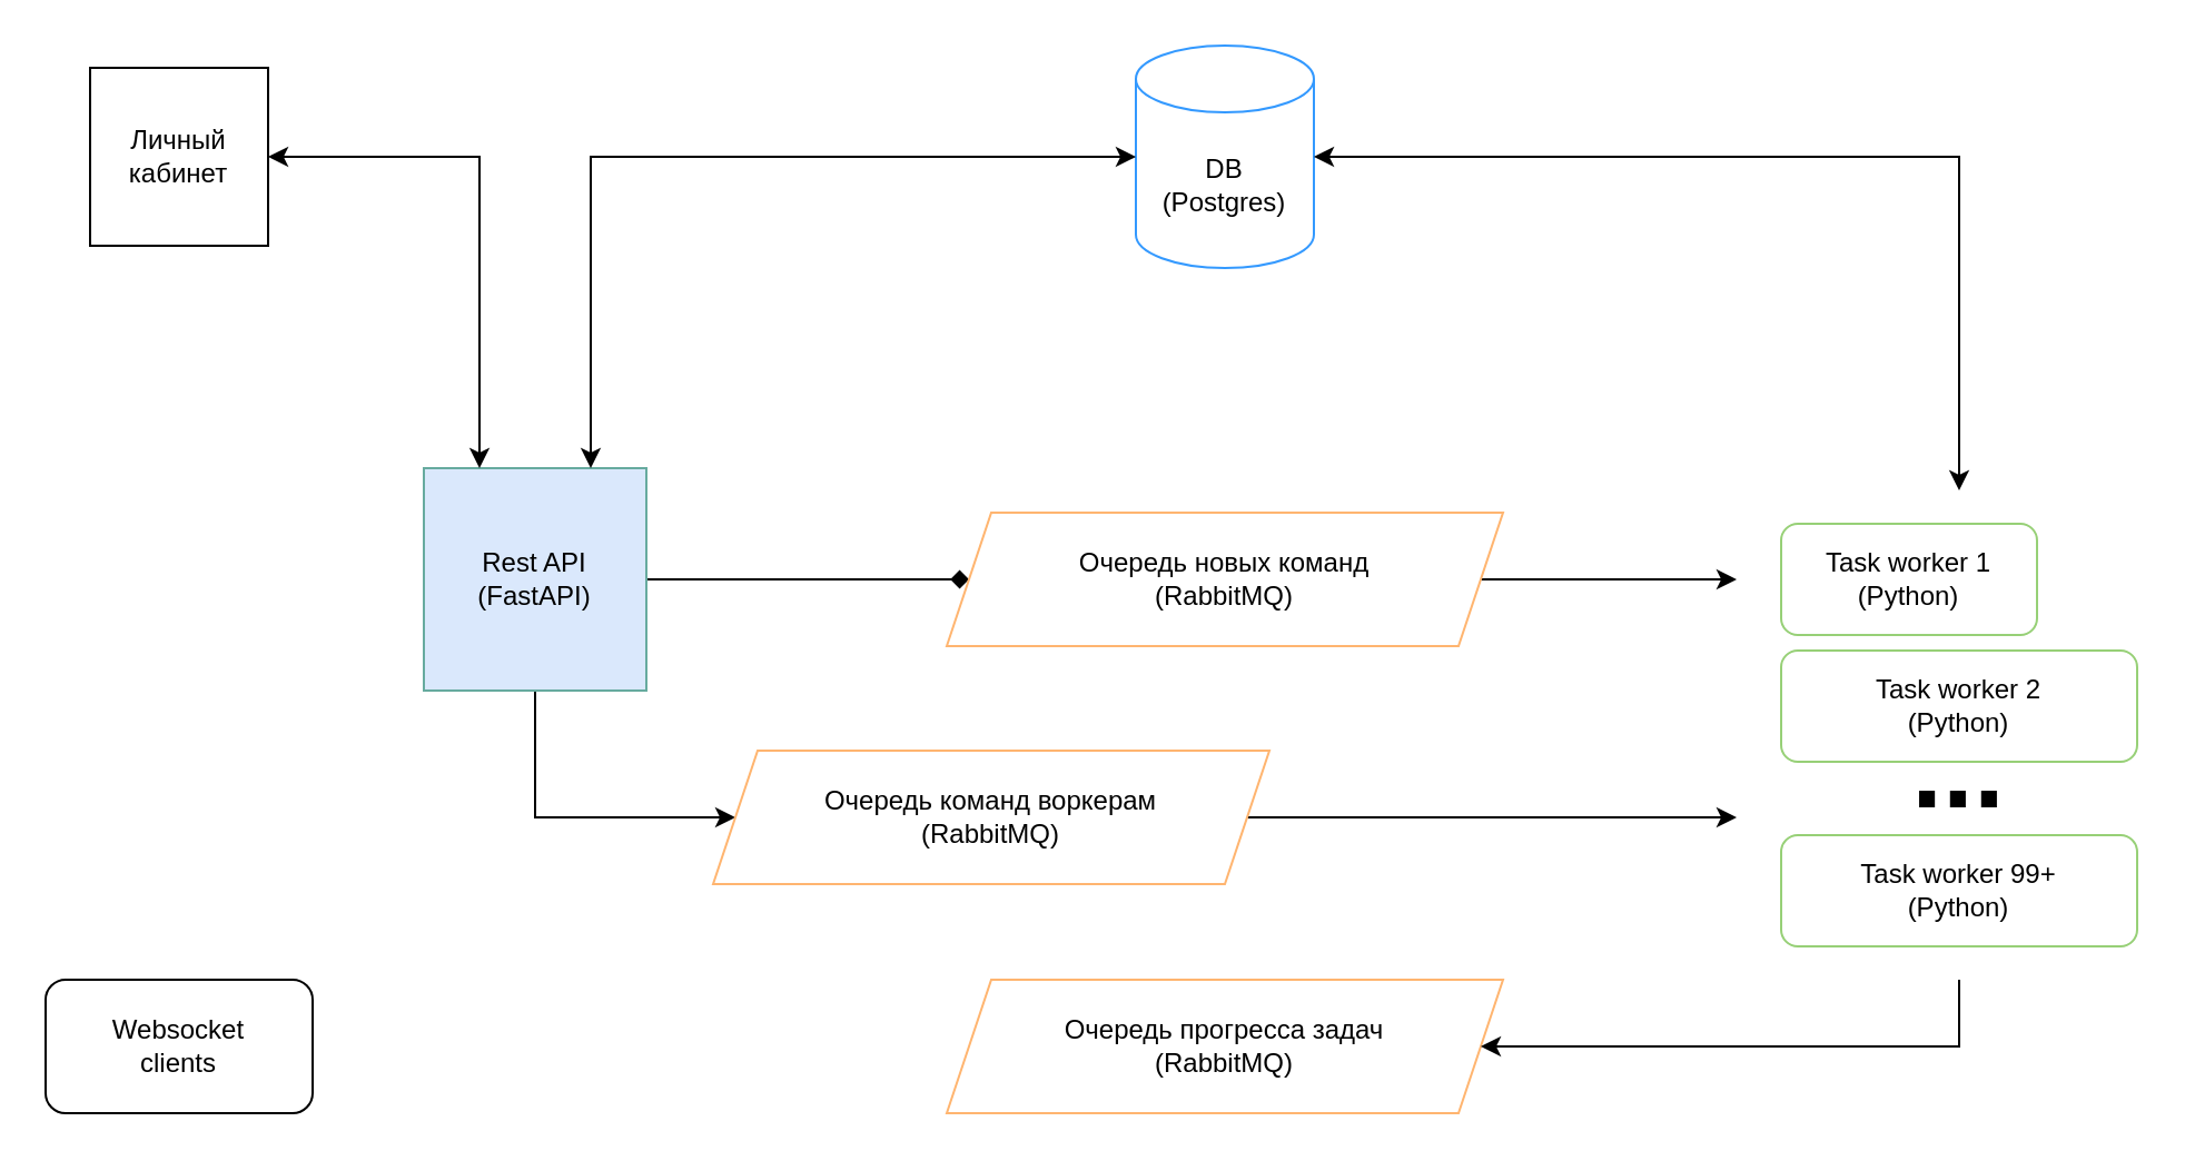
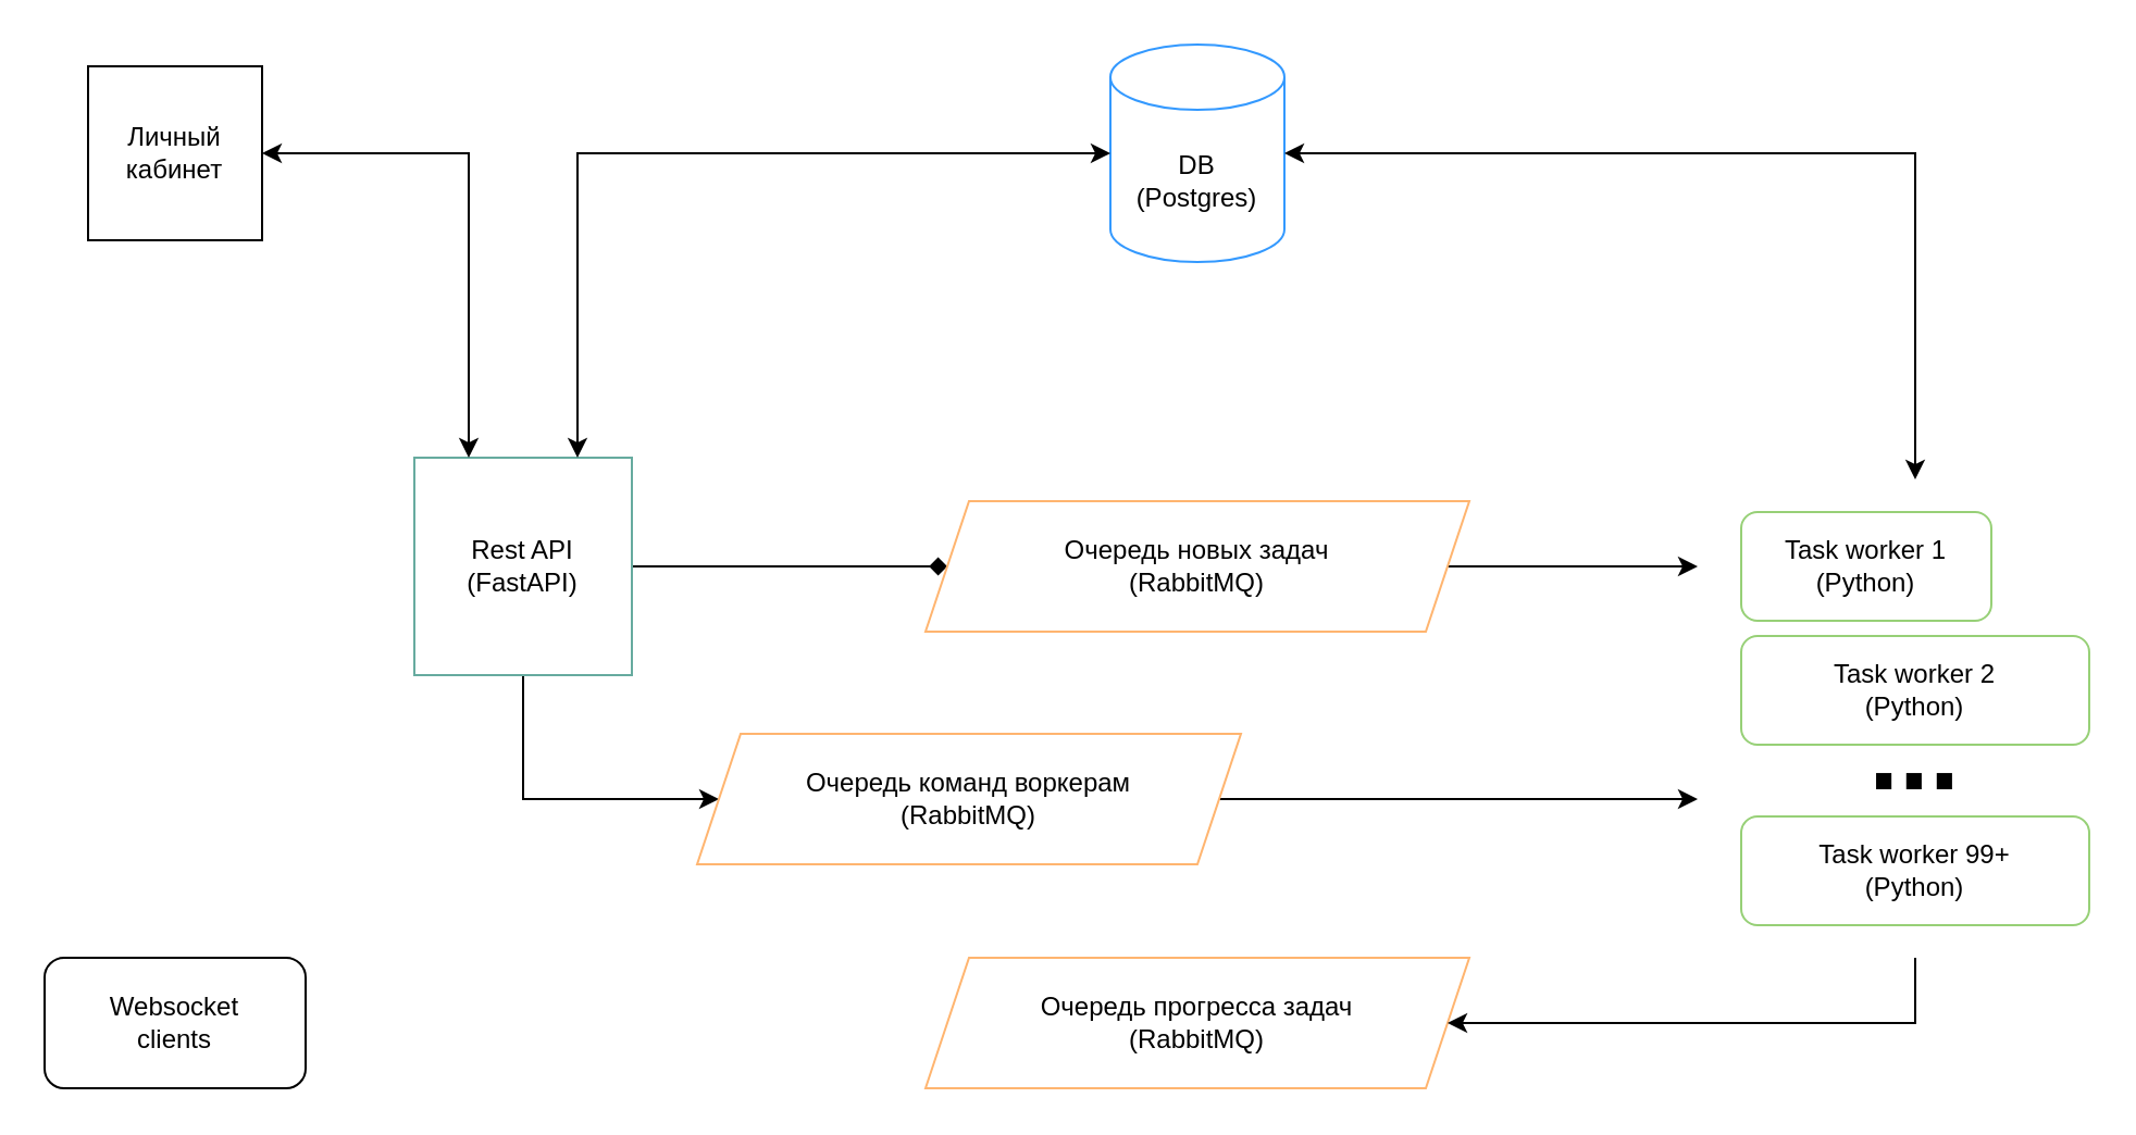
- <mxCell id="4" value="Rest API&lt;br&gt;(FastAPI)" style="whiteSpace=wrap;html=1;aspect=fixed;strokeColor=#67AB9F;fillColor=#dae8fc;" vertex="1" parent="1"><mxGeometry x="190" y="210" width="100" height="100" as="geometry" /></mxCell>
+ <mxCell id="4" value="Rest API&lt;br&gt;(FastAPI)" style="whiteSpace=wrap;html=1;aspect=fixed;strokeColor=#67AB9F;" vertex="1" parent="1"><mxGeometry x="190" y="210" width="100" height="100" as="geometry" /></mxCell>
- <mxCell id="6" value="Очередь новых команд&lt;br&gt;(RabbitMQ)" style="shape=parallelogram;perimeter=parallelogramPerimeter;whiteSpace=wrap;html=1;fixedSize=1;strokeColor=#FFB570;" vertex="1" parent="1"><mxGeometry x="425" y="230" width="250" height="60" as="geometry" /></mxCell>
+ <mxCell id="6" value="Очередь новых задач&lt;br&gt;(RabbitMQ)" style="shape=parallelogram;perimeter=parallelogramPerimeter;whiteSpace=wrap;html=1;fixedSize=1;strokeColor=#FFB570;" vertex="1" parent="1"><mxGeometry x="425" y="230" width="250" height="60" as="geometry" /></mxCell>
